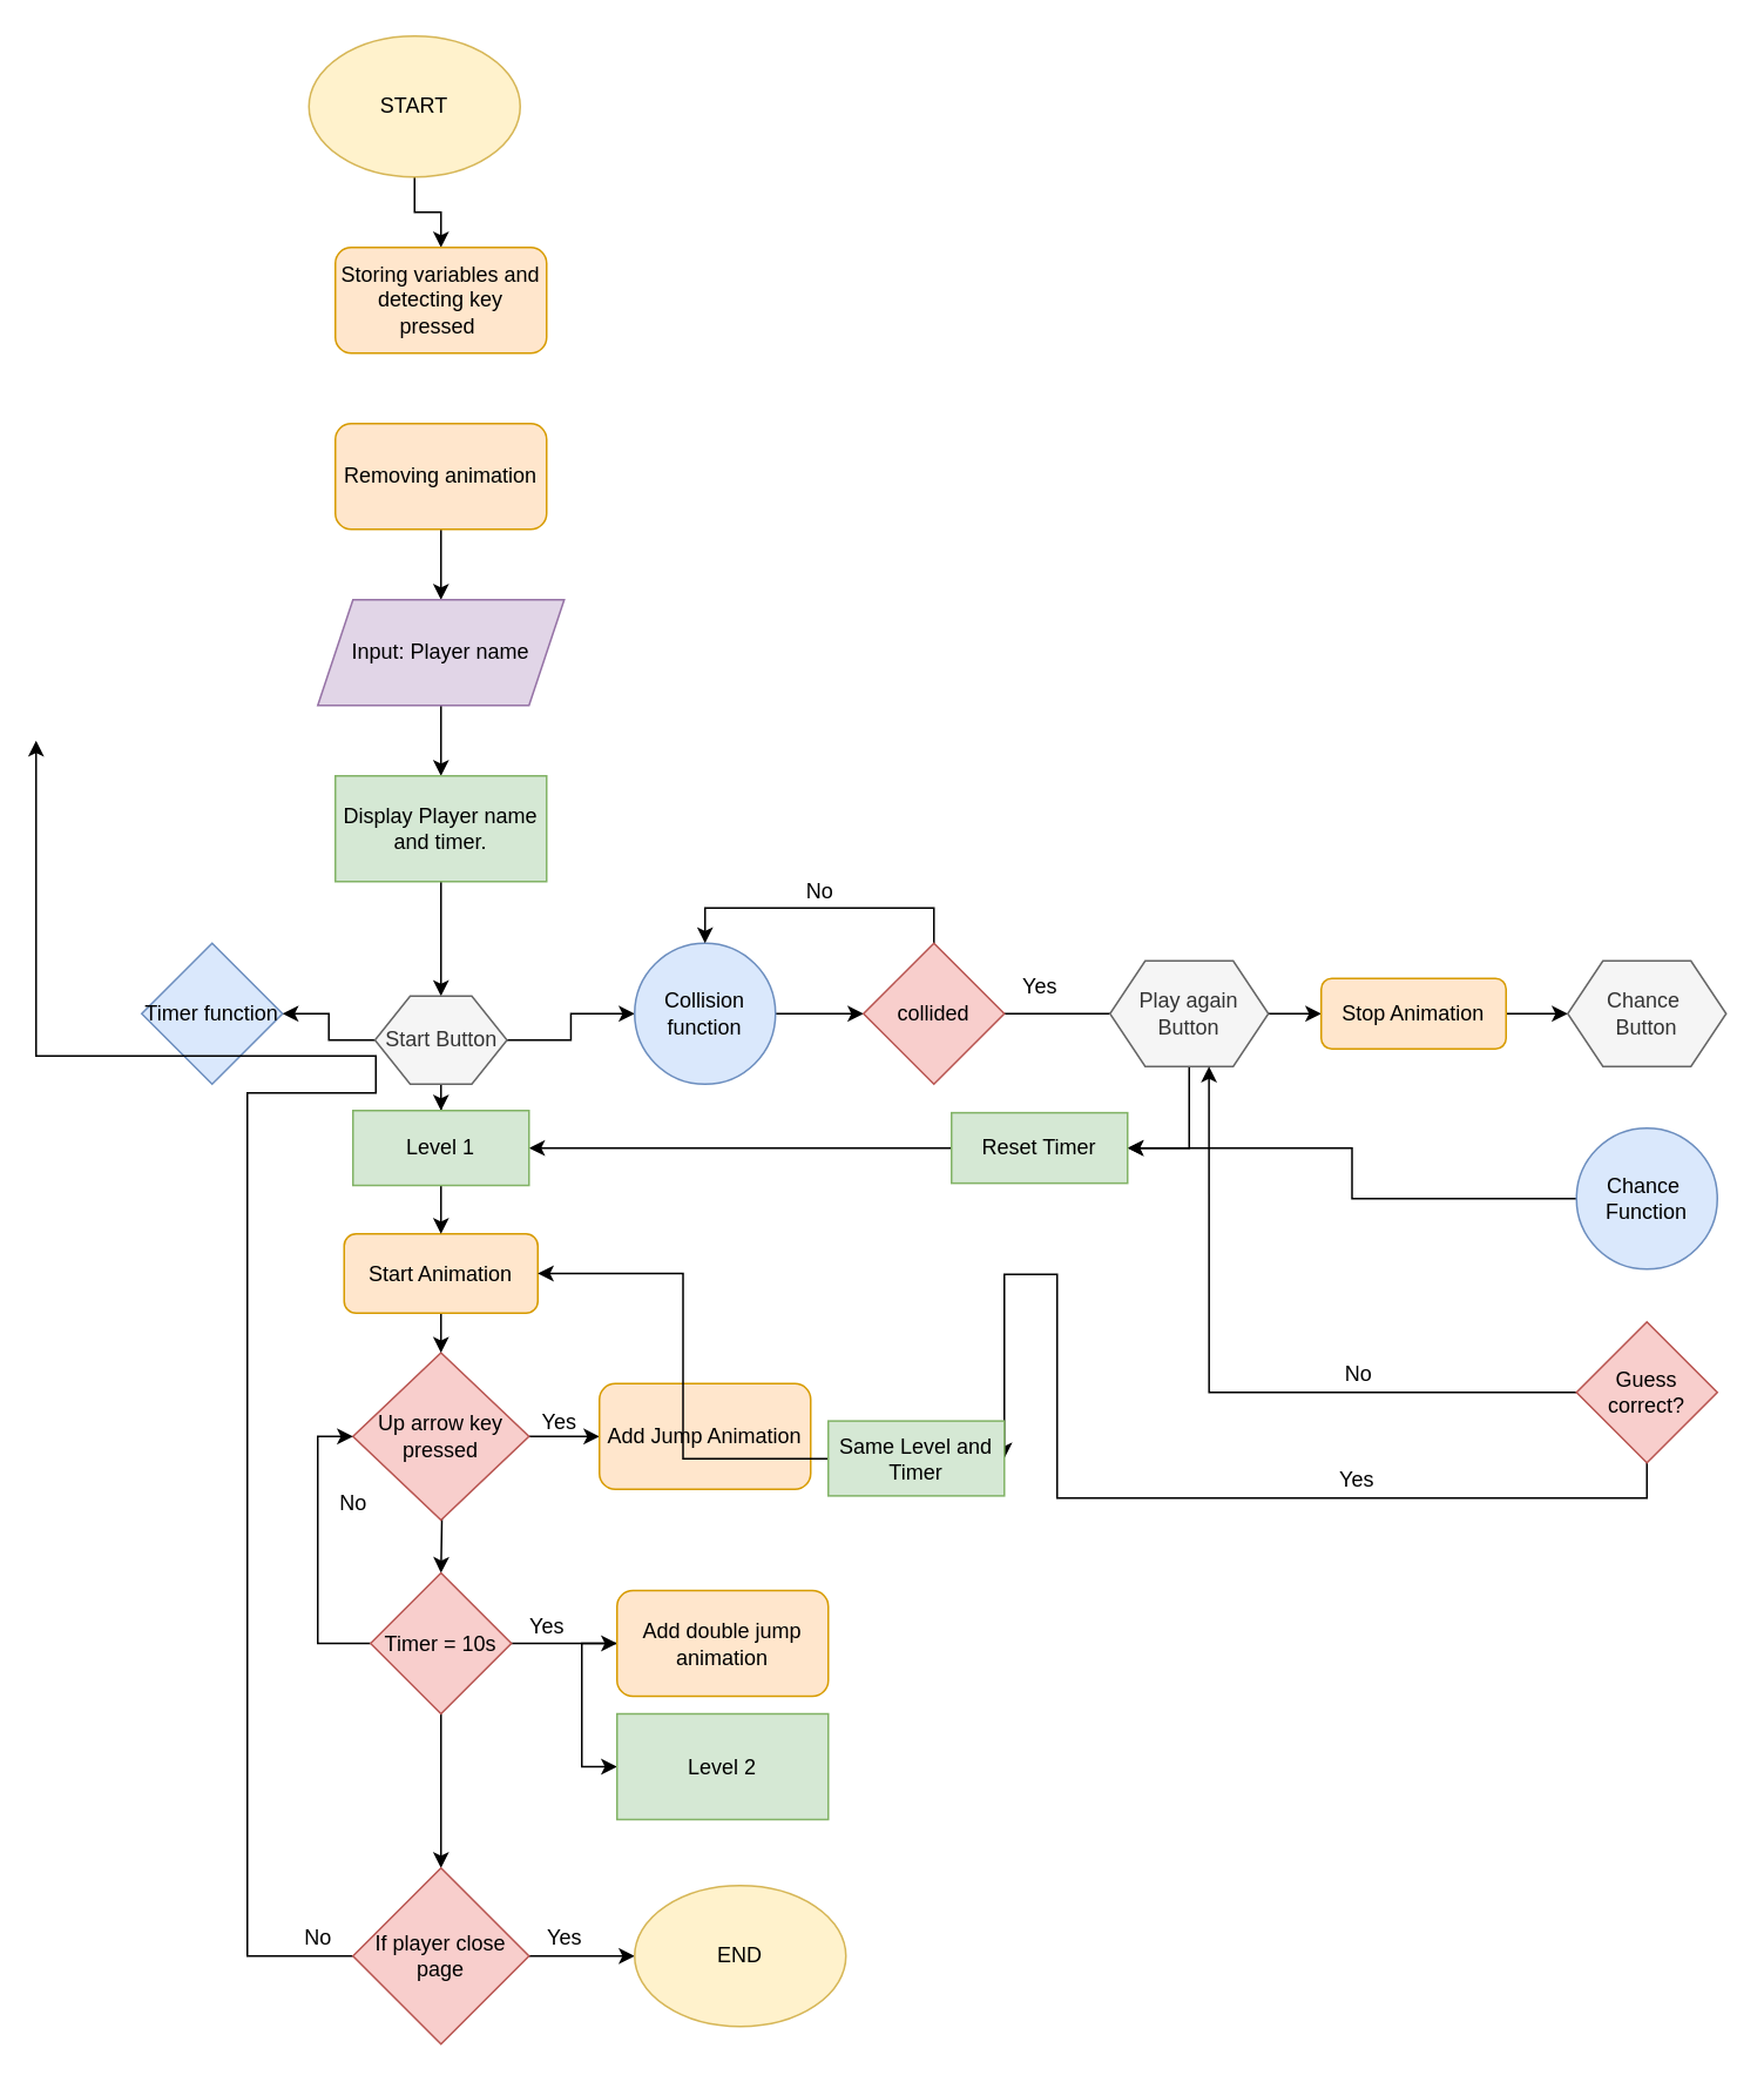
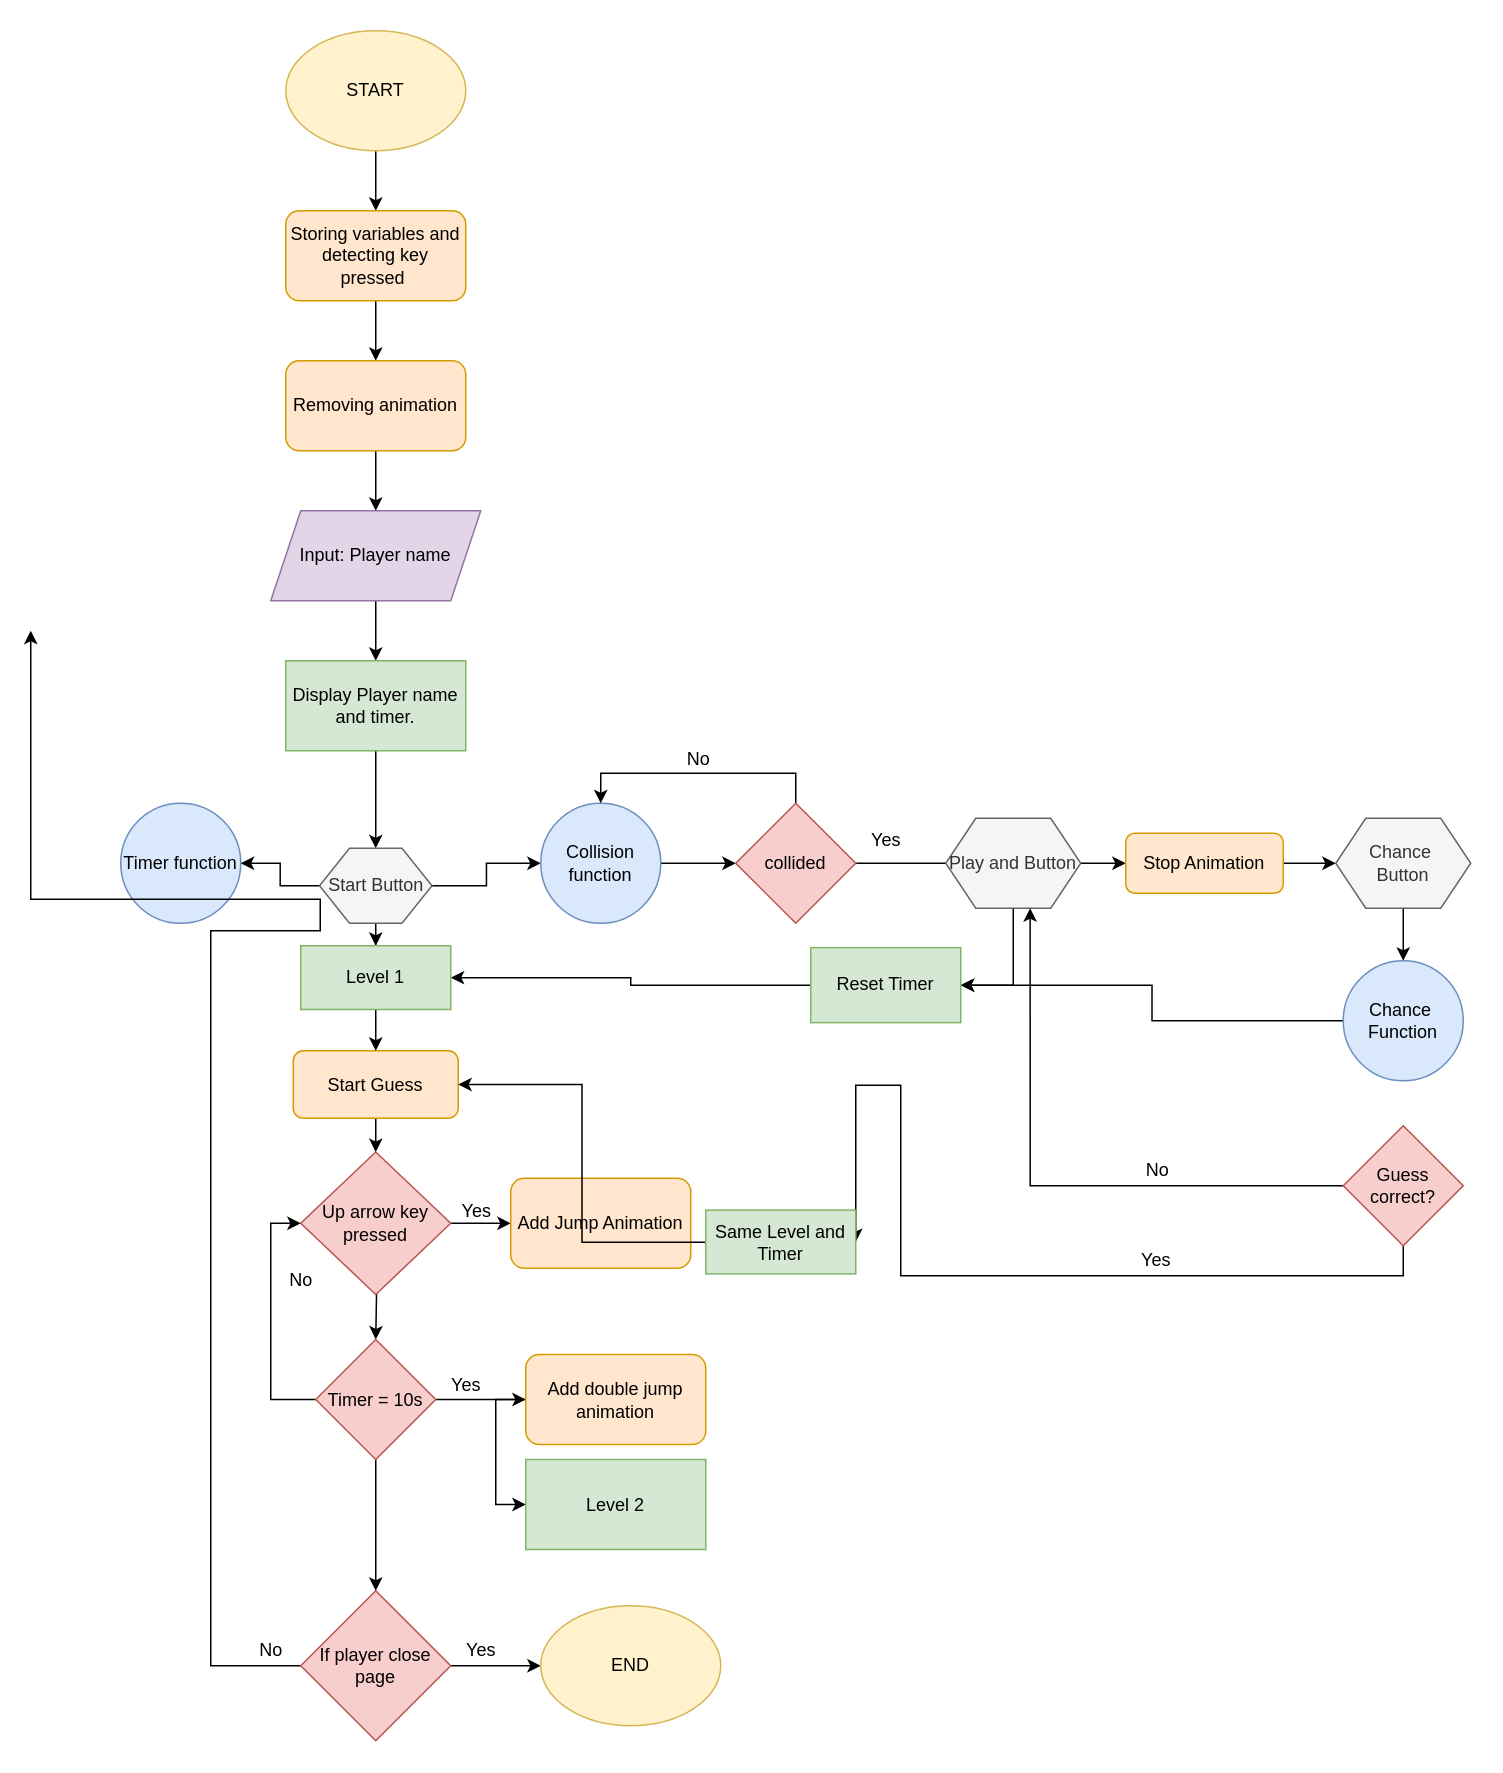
- <mxCell id="3" value="START" style="ellipse;whiteSpace=wrap;html=1;fillColor=#fff2cc;strokeColor=#d6b656;" parent="1" vertex="1"><mxGeometry x="175" y="20" width="120" height="80" as="geometry" /></mxCell>
+ <mxCell id="3" value="START" style="ellipse;whiteSpace=wrap;html=1;fillColor=#fff2cc;strokeColor=#d6b656;" parent="1" vertex="1"><mxGeometry x="190" width="120" height="80" as="geometry" y="20" /></mxCell>
+ <mxCell id="4" style="edgeStyle=orthogonalEdgeStyle;rounded=0;orthogonalLoop=1;jettySize=auto;html=1;entryX=0.5;entryY=0;entryDx=0;entryDy=0;" parent="1" source="5" target="7" edge="1"><mxGeometry relative="1" as="geometry" /></mxCell>
- <mxCell id="15" value="Timer function" style="rhombus;whiteSpace=wrap;html=1;aspect=fixed;fillColor=#dae8fc;strokeColor=#6c8ebf;" parent="1" vertex="1"><mxGeometry x="80" y="535" width="80" height="80" as="geometry" /></mxCell>
+ <mxCell id="15" value="Timer function" style="ellipse;whiteSpace=wrap;html=1;aspect=fixed;fillColor=#dae8fc;strokeColor=#6c8ebf;" parent="1" vertex="1"><mxGeometry x="80" y="535" width="80" height="80" as="geometry" /></mxCell>
- <mxCell id="39" value="Play again Button" style="shape=hexagon;perimeter=hexagonPerimeter2;whiteSpace=wrap;html=1;fixedSize=1;fillColor=#f5f5f5;strokeColor=#666666;fontColor=#333333;" parent="1" vertex="1"><mxGeometry x="630" y="545" width="90" height="60" as="geometry" /></mxCell>
+ <mxCell id="39" value="Play and Button" style="shape=hexagon;perimeter=hexagonPerimeter2;whiteSpace=wrap;html=1;fixedSize=1;fillColor=#f5f5f5;strokeColor=#666666;fontColor=#333333;" parent="1" vertex="1"><mxGeometry x="630" y="545" width="90" height="60" as="geometry" /></mxCell>
+ <mxCell id="44" style="edgeStyle=orthogonalEdgeStyle;rounded=0;orthogonalLoop=1;jettySize=auto;html=1;" parent="1" source="45" target="47" edge="1"><mxGeometry relative="1" as="geometry" /></mxCell>
- <mxCell id="52" value="Reset Timer" style="rounded=0;whiteSpace=wrap;html=1;fillColor=#d5e8d4;strokeColor=#82b366;" parent="1" vertex="1"><mxGeometry x="540" y="631.25" width="100" height="40" as="geometry" /></mxCell>
+ <mxCell id="52" value="Reset Timer" style="rounded=0;whiteSpace=wrap;html=1;fillColor=#d5e8d4;strokeColor=#82b366;" parent="1" vertex="1"><mxGeometry x="540" y="631.25" width="100" height="50" as="geometry" /></mxCell>
- <mxCell id="41" value="Start Animation" style="rounded=1;whiteSpace=wrap;html=1;fillColor=#ffe6cc;strokeColor=#d79b00;" parent="1" vertex="1"><mxGeometry x="195" y="700" width="110" height="45" as="geometry" /></mxCell>
+ <mxCell id="41" value="Start Guess" style="rounded=1;whiteSpace=wrap;html=1;fillColor=#ffe6cc;strokeColor=#d79b00;" parent="1" vertex="1"><mxGeometry x="195" y="700" width="110" height="45" as="geometry" /></mxCell>
